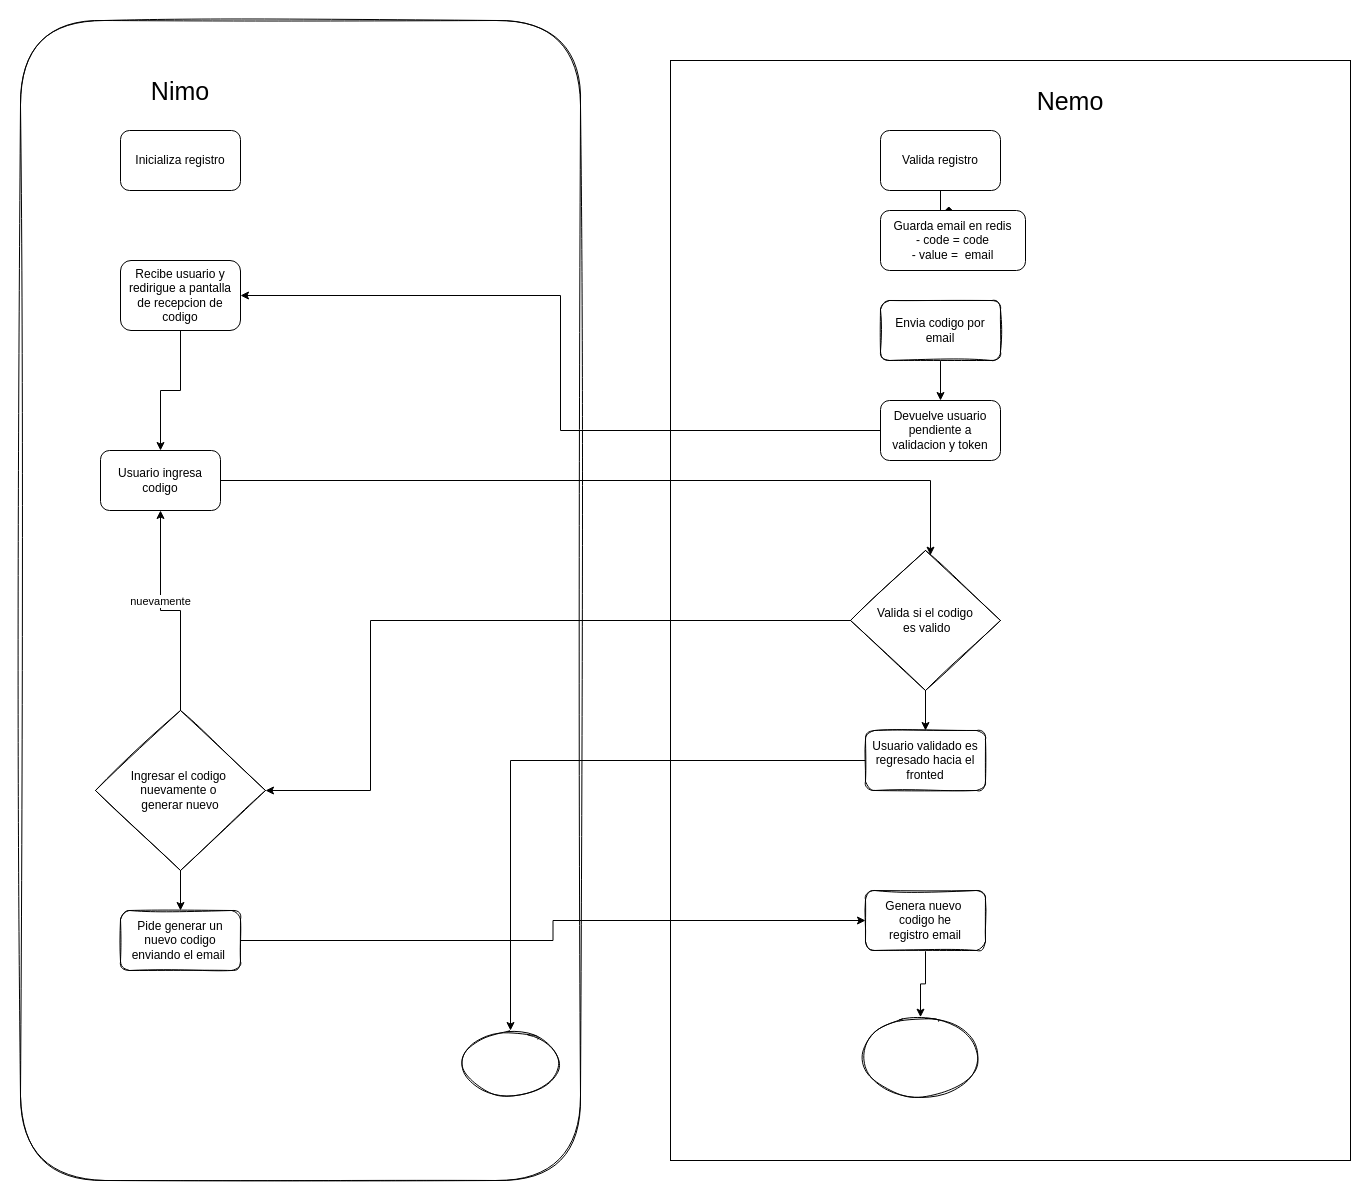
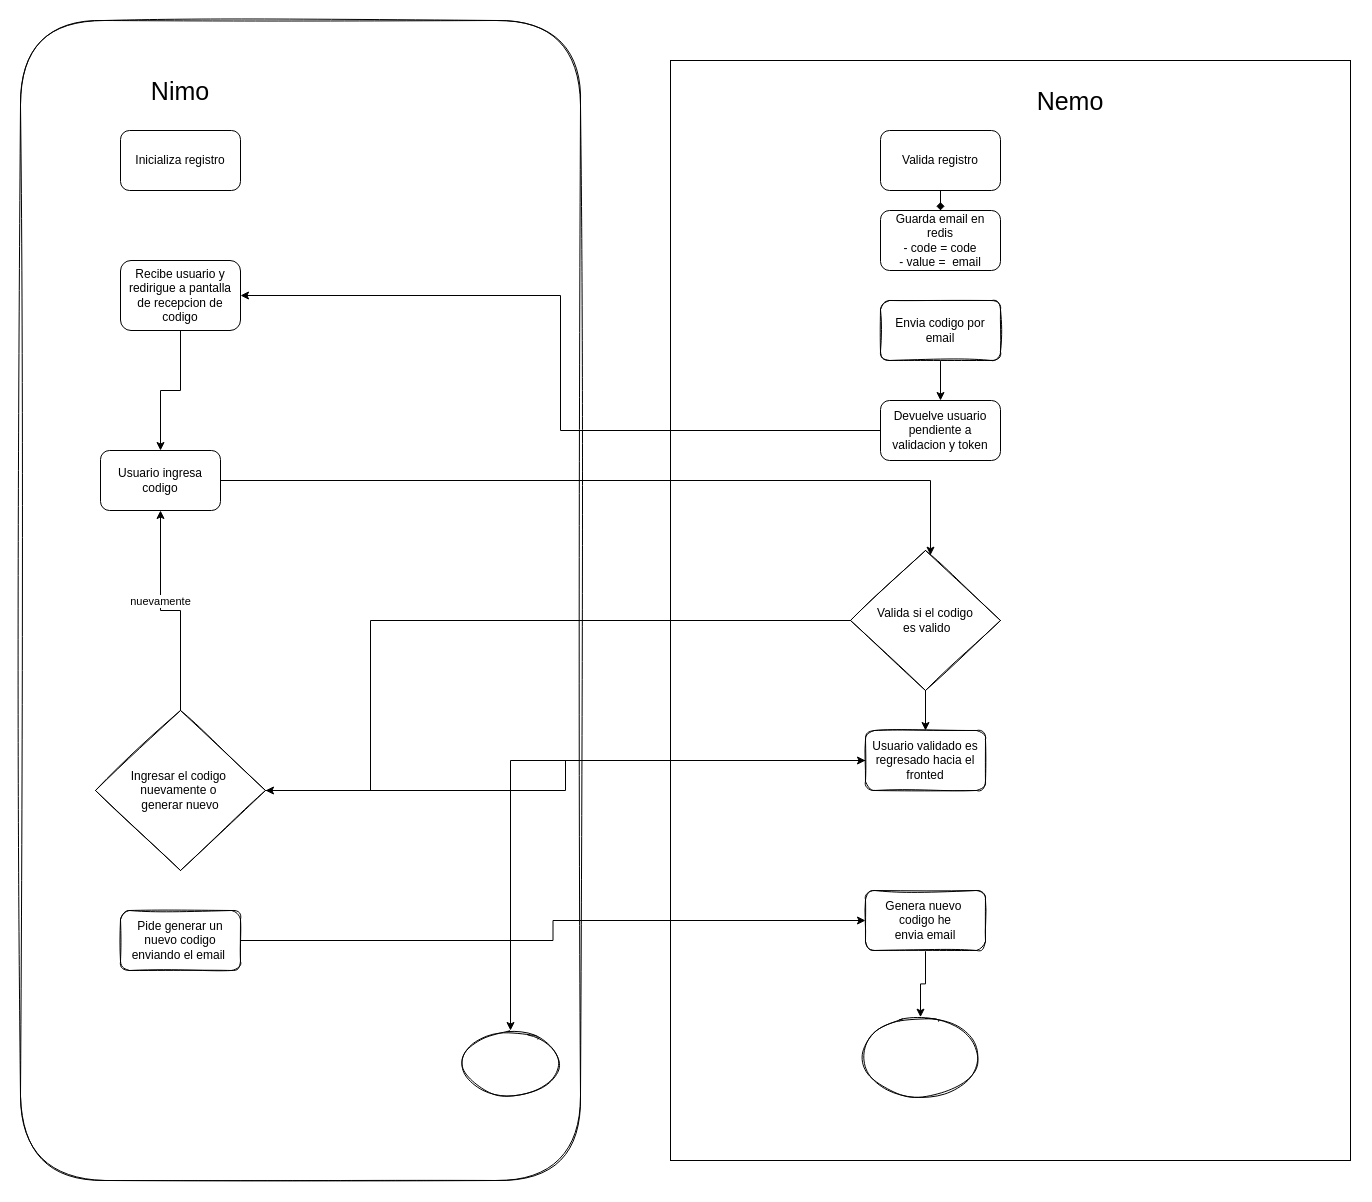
- <mxCell id="9" value="Guarda email en redis&lt;br&gt;- code = code&lt;br&gt;- value =&amp;nbsp; email" style="rounded=1;whiteSpace=wrap;html=1;" vertex="1" parent="1"><mxGeometry x="880" y="210" width="145" height="60" as="geometry" /></mxCell>
+ <mxCell id="9" value="Guarda email en redis&lt;br&gt;- code = code&lt;br&gt;- value =&amp;nbsp; email" style="rounded=1;whiteSpace=wrap;html=1;" vertex="1" parent="1"><mxGeometry x="880" y="210" width="120" height="60" as="geometry" /></mxCell>
- <mxCell id="23" style="edgeStyle=orthogonalEdgeStyle;rounded=0;orthogonalLoop=1;jettySize=auto;html=1;" edge="1" parent="1" source="24" target="29"><mxGeometry relative="1" as="geometry" /></mxCell>
+ <mxCell id="23" style="edgeStyle=orthogonalEdgeStyle;rounded=0;orthogonalLoop=1;jettySize=auto;html=1;" edge="1" parent="1" source="24" target="20"><mxGeometry relative="1" as="geometry" /></mxCell>
- <mxCell id="31" value="Genera nuevo&amp;nbsp; codigo he &lt;br&gt;registro email" style="rounded=1;whiteSpace=wrap;html=1;sketch=1;" vertex="1" parent="1"><mxGeometry x="865" y="890" width="120" height="60" as="geometry" /></mxCell>
+ <mxCell id="31" value="Genera nuevo&amp;nbsp; codigo he &lt;br&gt;envia email" style="rounded=1;whiteSpace=wrap;html=1;sketch=1;" vertex="1" parent="1"><mxGeometry x="865" y="890" width="120" height="60" as="geometry" /></mxCell>
